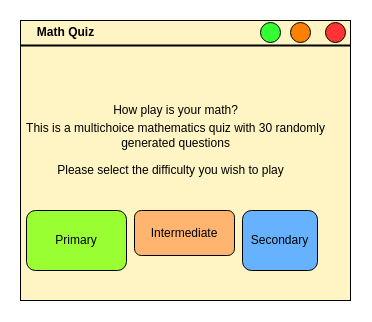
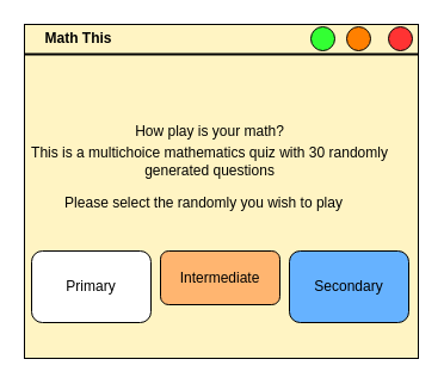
- <mxCell id="4" value="&lt;b&gt;Math Quiz&lt;/b&gt;" style="text;html=1;resizable=0;autosize=1;align=center;verticalAlign=middle;points=[];fillColor=none;strokeColor=none;rounded=0;" parent="1" vertex="1"><mxGeometry x="30" y="22" width="70" height="20" as="geometry" /></mxCell>
+ <mxCell id="4" value="&lt;b&gt;Math This&lt;/b&gt;" style="text;html=1;resizable=0;autosize=1;align=center;verticalAlign=middle;points=[];fillColor=none;strokeColor=none;rounded=0;" parent="1" vertex="1"><mxGeometry x="30" y="22" width="70" height="20" as="geometry" /></mxCell>
- <mxCell id="11" value="Please select the difficulty you wish to play" style="text;html=1;align=center;verticalAlign=middle;resizable=0;points=[];autosize=1;" vertex="1" parent="1"><mxGeometry x="50" y="160" width="240" height="20" as="geometry" /></mxCell>
+ <mxCell id="11" value="Please select the randomly you wish to play" style="text;html=1;align=center;verticalAlign=middle;resizable=0;points=[];autosize=1;" vertex="1" parent="1"><mxGeometry x="50" y="160" width="240" height="20" as="geometry" /></mxCell>
- <mxCell id="12" value="Primary" style="rounded=1;whiteSpace=wrap;html=1;fillColor=#99FF33;" vertex="1" parent="1"><mxGeometry x="26" y="210" width="100" height="60" as="geometry" /></mxCell>
+ <mxCell id="12" value="Primary" style="rounded=1;whiteSpace=wrap;html=1;fillColor=#ffffff;" vertex="1" parent="1"><mxGeometry x="26" y="210" width="100" height="60" as="geometry" /></mxCell>
- <mxCell id="14" value="Secondary" style="rounded=1;whiteSpace=wrap;html=1;fillColor=#66B2FF;" vertex="1" parent="1"><mxGeometry x="242" y="210" width="75" height="60" as="geometry" /></mxCell>
+ <mxCell id="14" value="Secondary" style="rounded=1;whiteSpace=wrap;html=1;fillColor=#66B2FF;" vertex="1" parent="1"><mxGeometry x="242" y="210" width="100" height="60" as="geometry" /></mxCell>
